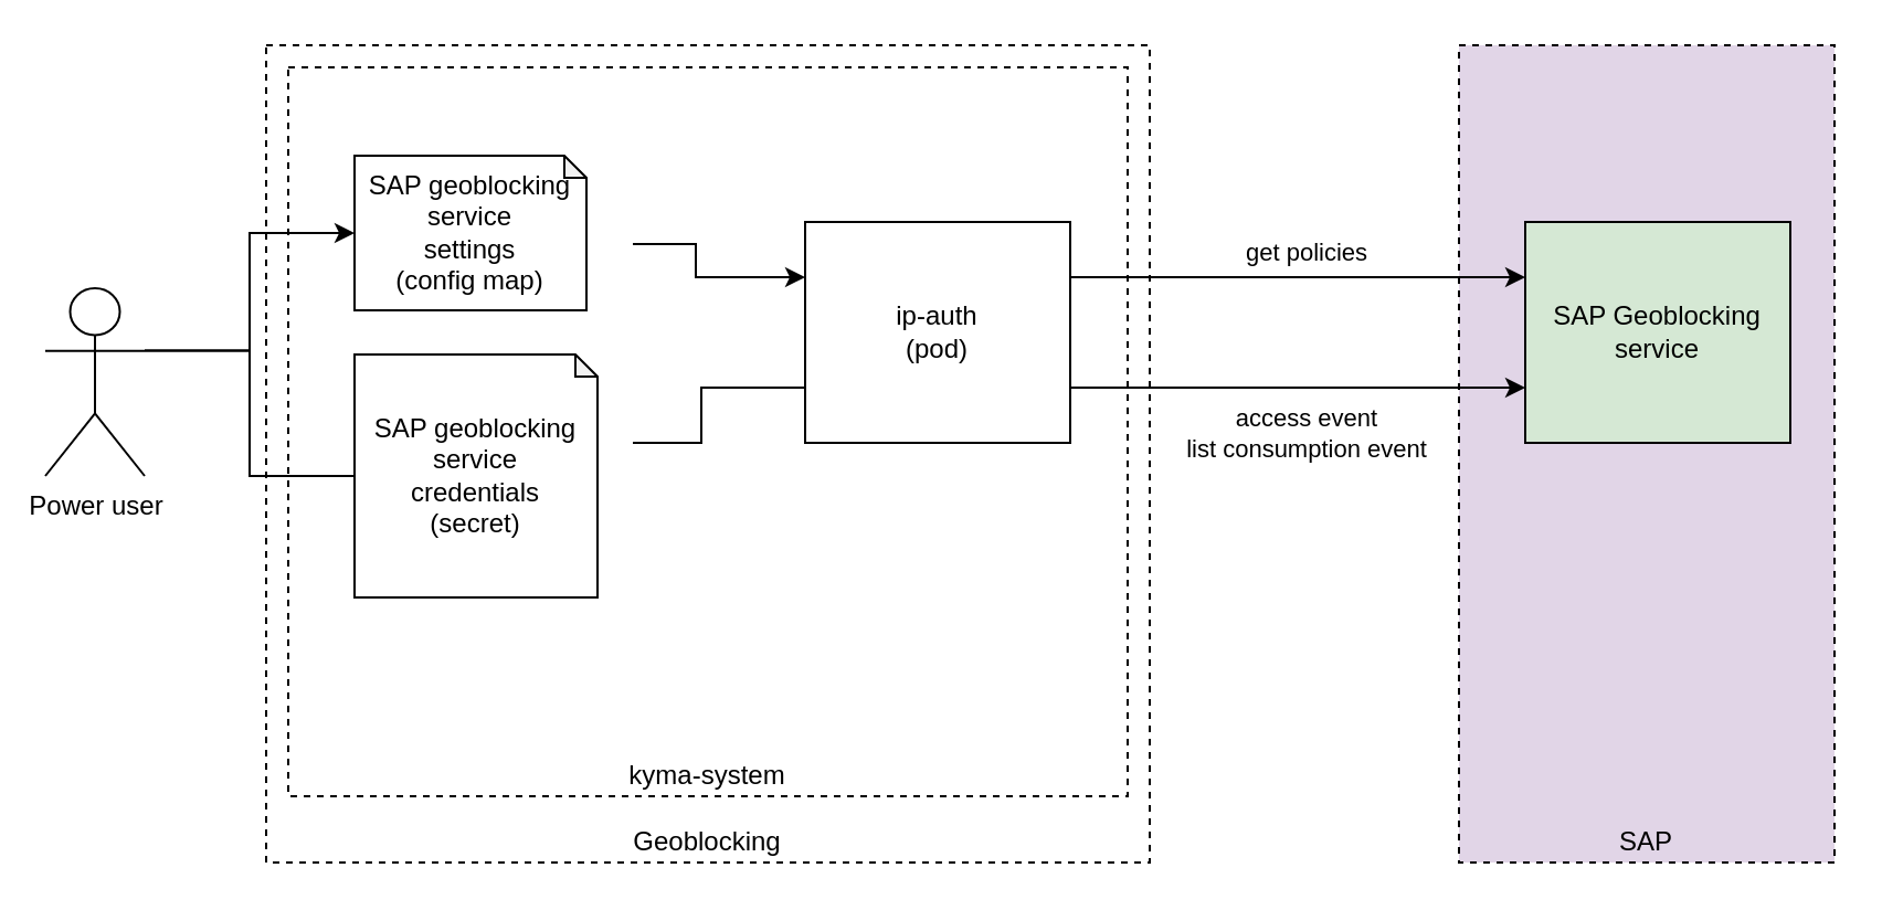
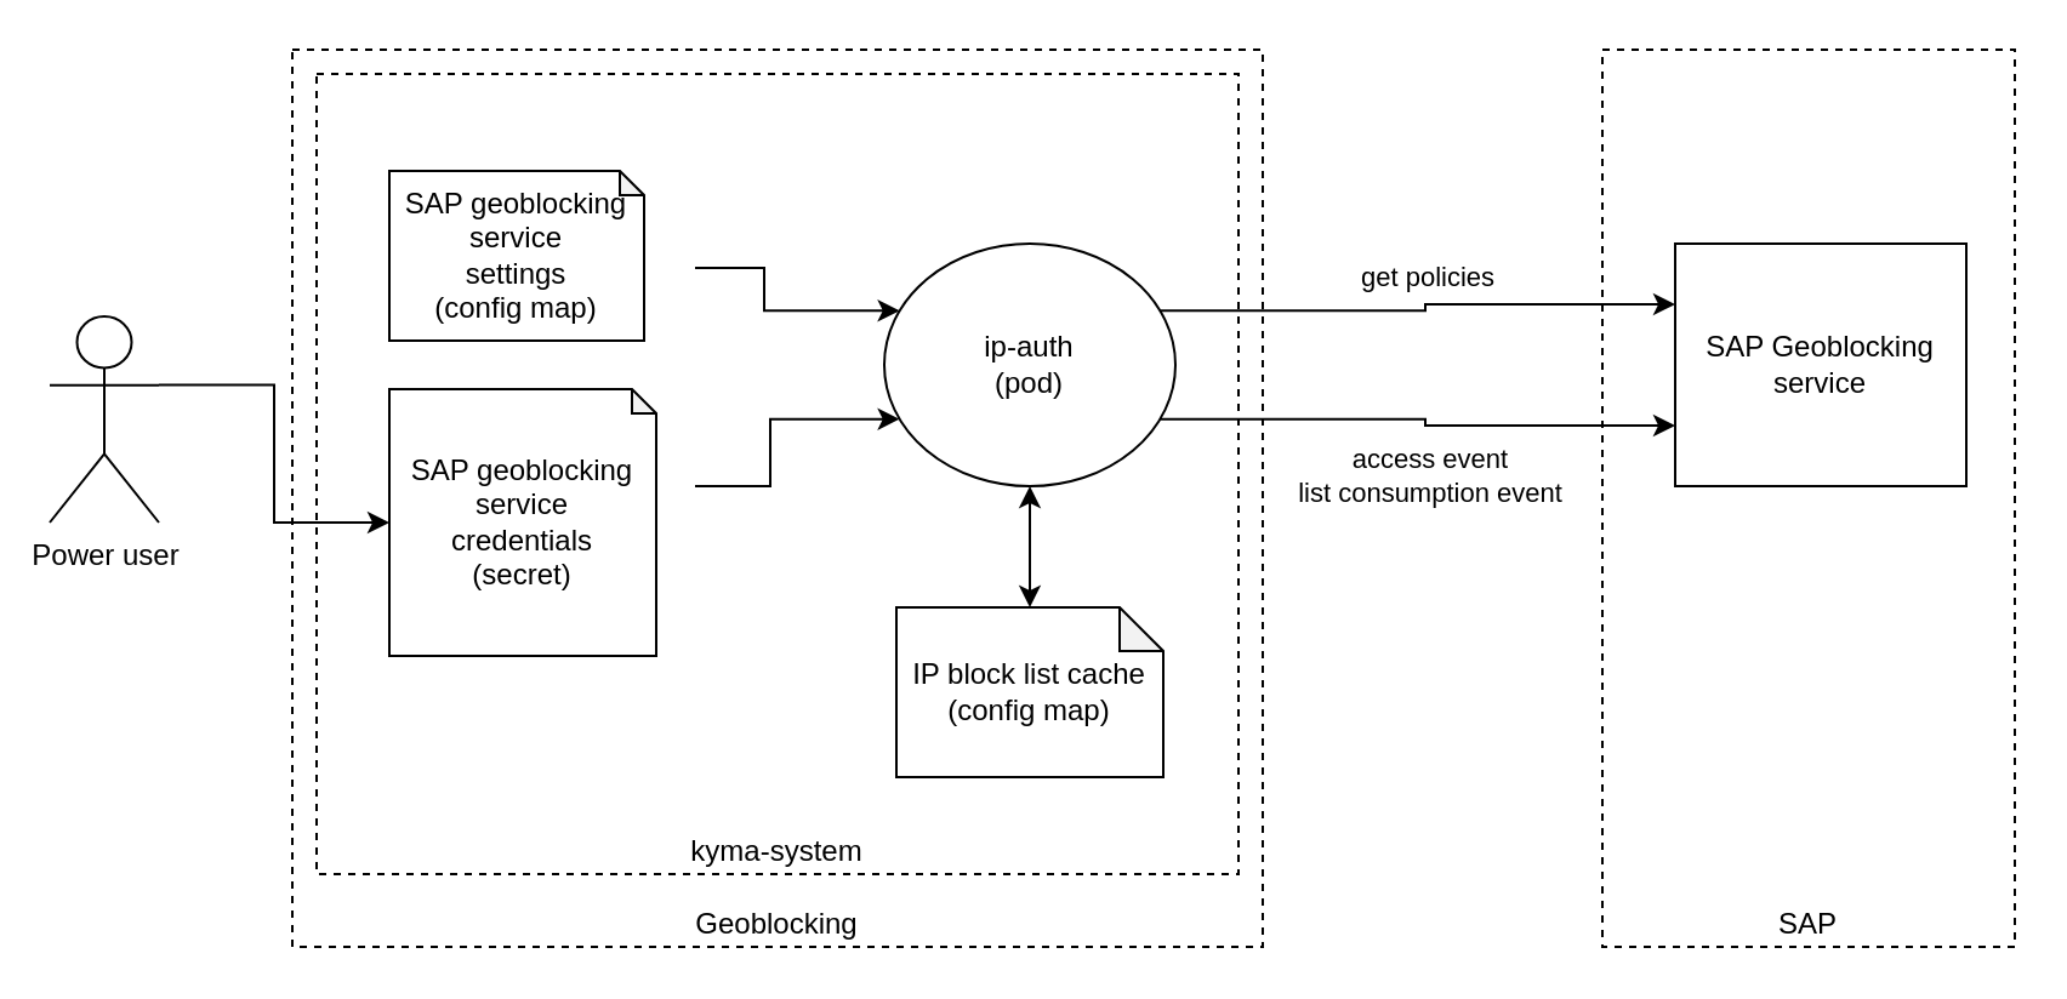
- <mxCell id="19" style="edgeStyle=orthogonalEdgeStyle;rounded=0;orthogonalLoop=1;jettySize=auto;html=1;exitX=1;exitY=0.333;exitDx=0;exitDy=0;exitPerimeter=0;entryX=0;entryY=0.5;entryDx=0;entryDy=0;entryPerimeter=0;" edge="1" parent="1" source="18" target="12"><mxGeometry relative="1" as="geometry" /></mxCell>
- <mxCell id="9" value="ip-auth&lt;br&gt;(pod)" style="rounded=0;whiteSpace=wrap;html=1;" parent="1" vertex="1"><mxGeometry x="364" y="100" width="120" height="100" as="geometry" /></mxCell>
+ <mxCell id="9" value="ip-auth&lt;br&gt;(pod)" style="ellipse;whiteSpace=wrap;html=1;" parent="1" vertex="1"><mxGeometry x="364" y="100" width="120" height="100" as="geometry" /></mxCell>
- <mxCell id="10" value="SAP Geoblocking service" style="rounded=0;whiteSpace=wrap;html=1;fillColor=#d5e8d4;" parent="1" vertex="1"><mxGeometry x="690" y="100" width="120" height="100" as="geometry" /></mxCell>
+ <mxCell id="10" value="SAP Geoblocking service" style="rounded=0;whiteSpace=wrap;html=1;" parent="1" vertex="1"><mxGeometry x="690" y="100" width="120" height="100" as="geometry" /></mxCell>
- <mxCell id="15" style="edgeStyle=orthogonalEdgeStyle;rounded=0;orthogonalLoop=1;jettySize=auto;html=1;exitX=0;exitY=0;exitDx=126;exitDy=40;exitPerimeter=0;entryX=0;entryY=0.75;entryDx=0;entryDy=0;endArrow=none;" edge="1" parent="1" source="16" target="9"><mxGeometry relative="1" as="geometry" /></mxCell>
+ <mxCell id="15" style="edgeStyle=orthogonalEdgeStyle;rounded=0;orthogonalLoop=1;jettySize=auto;html=1;exitX=0;exitY=0;exitDx=126;exitDy=40;exitPerimeter=0;entryX=0;entryY=0.75;entryDx=0;entryDy=0;" edge="1" parent="1" source="16" target="9"><mxGeometry relative="1" as="geometry" /></mxCell>
- <mxCell id="2" value="SAP" style="rounded=0;whiteSpace=wrap;html=1;dashed=1;verticalAlign=bottom;fillColor=#e1d5e7;" vertex="1" parent="1"><mxGeometry x="660" y="20" width="170" height="370" as="geometry" /></mxCell>
+ <mxCell id="2" value="SAP" style="rounded=0;whiteSpace=wrap;html=1;dashed=1;verticalAlign=bottom;" vertex="1" parent="1"><mxGeometry x="660" y="20" width="170" height="370" as="geometry" /></mxCell>
- <mxCell id="17" style="edgeStyle=orthogonalEdgeStyle;rounded=0;orthogonalLoop=1;jettySize=auto;html=1;exitX=1;exitY=0.333;exitDx=0;exitDy=0;exitPerimeter=0;endArrow=none;" edge="1" parent="1" source="18" target="16"><mxGeometry relative="1" as="geometry" /></mxCell>
+ <mxCell id="17" style="edgeStyle=orthogonalEdgeStyle;rounded=0;orthogonalLoop=1;jettySize=auto;html=1;exitX=1;exitY=0.333;exitDx=0;exitDy=0;exitPerimeter=0;" edge="1" parent="1" source="18" target="16"><mxGeometry relative="1" as="geometry" /></mxCell>
+ <mxCell id="14" style="edgeStyle=orthogonalEdgeStyle;rounded=0;orthogonalLoop=1;jettySize=auto;html=1;exitX=0.5;exitY=1;exitDx=0;exitDy=0;entryX=0.5;entryY=0;entryDx=0;entryDy=0;entryPerimeter=0;startArrow=classic;startFill=1;" parent="1" source="9" target="13" edge="1"><mxGeometry relative="1" as="geometry" /></mxCell>
+ <mxCell id="13" value="&lt;div&gt;IP block list&amp;nbsp;&lt;span style=&quot;background-color: initial;&quot;&gt;cache&lt;/span&gt;&lt;/div&gt;&lt;div&gt;(config map)&lt;br&gt;&lt;/div&gt;" style="shape=note;whiteSpace=wrap;html=1;backgroundOutline=1;darkOpacity=0.05;size=18;" parent="1" vertex="1"><mxGeometry x="369" y="250" width="110" height="70" as="geometry" /></mxCell>
